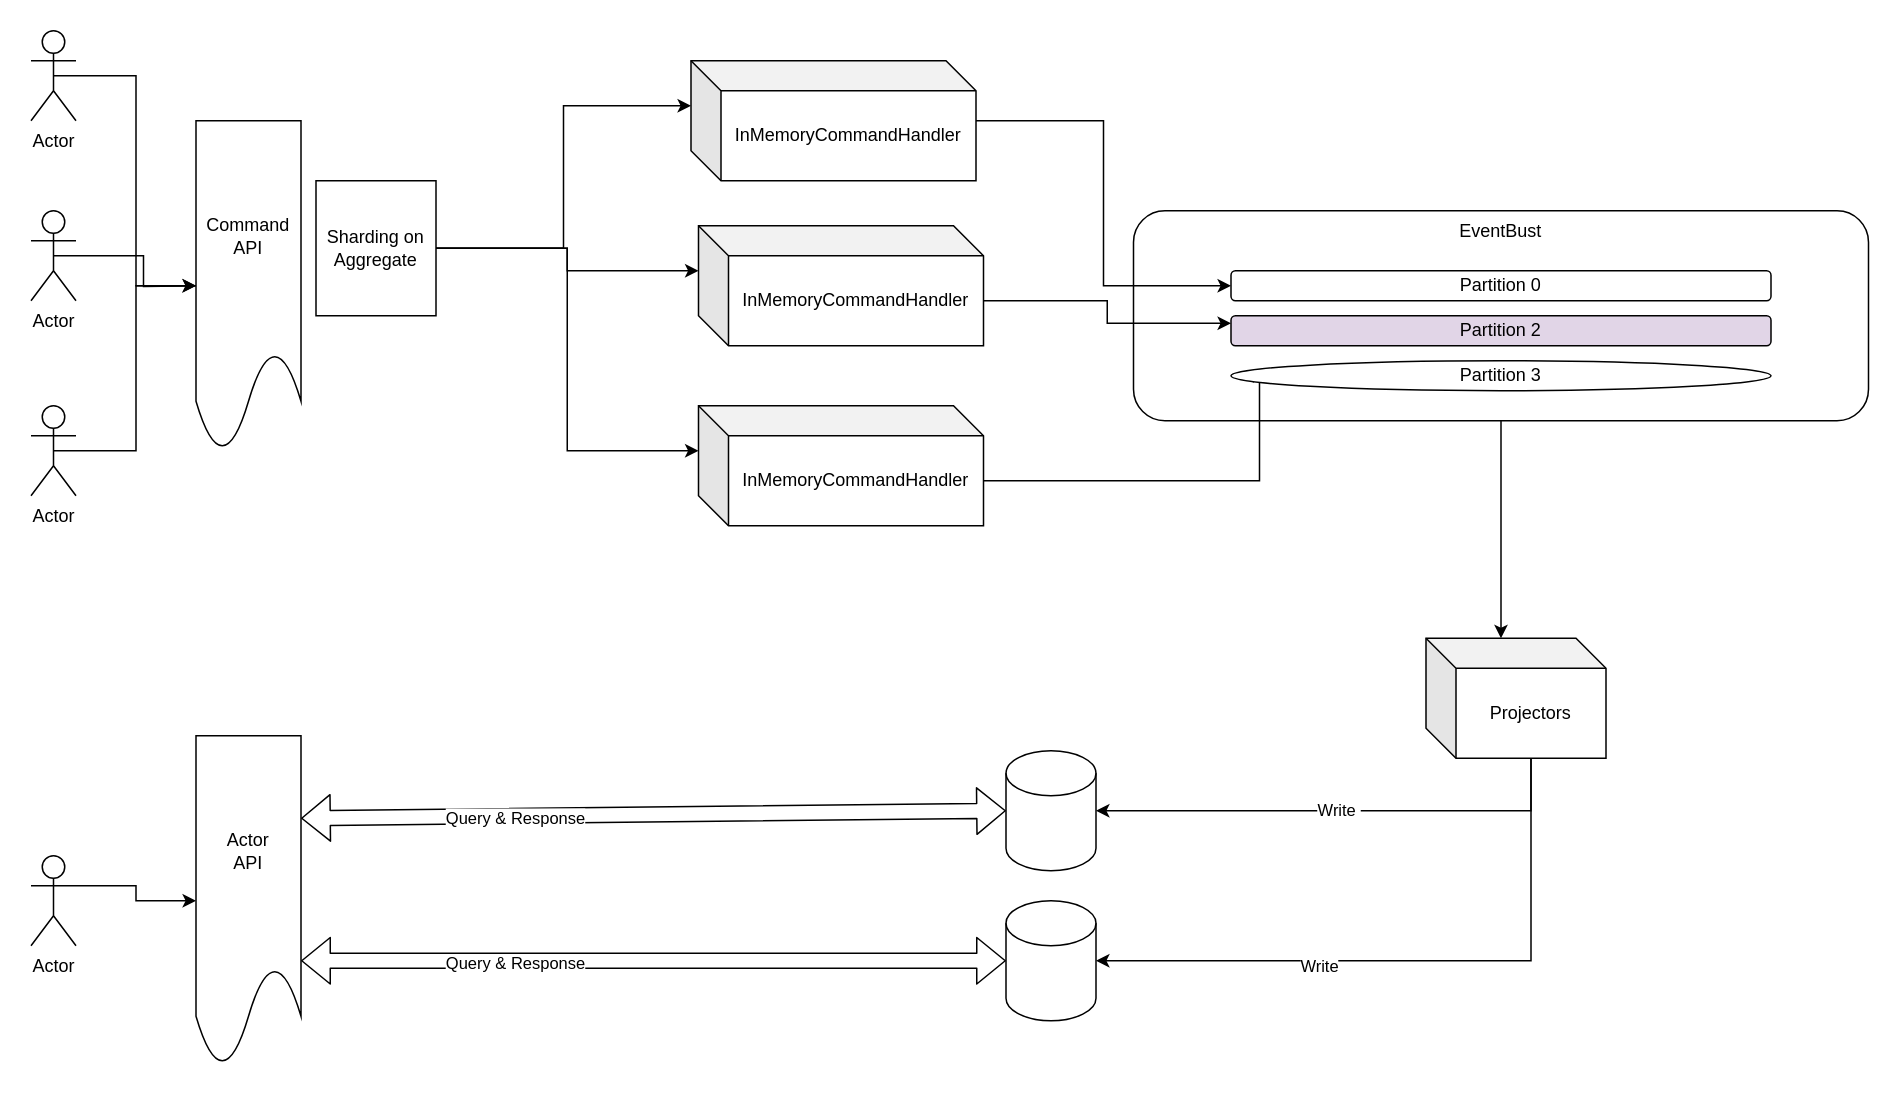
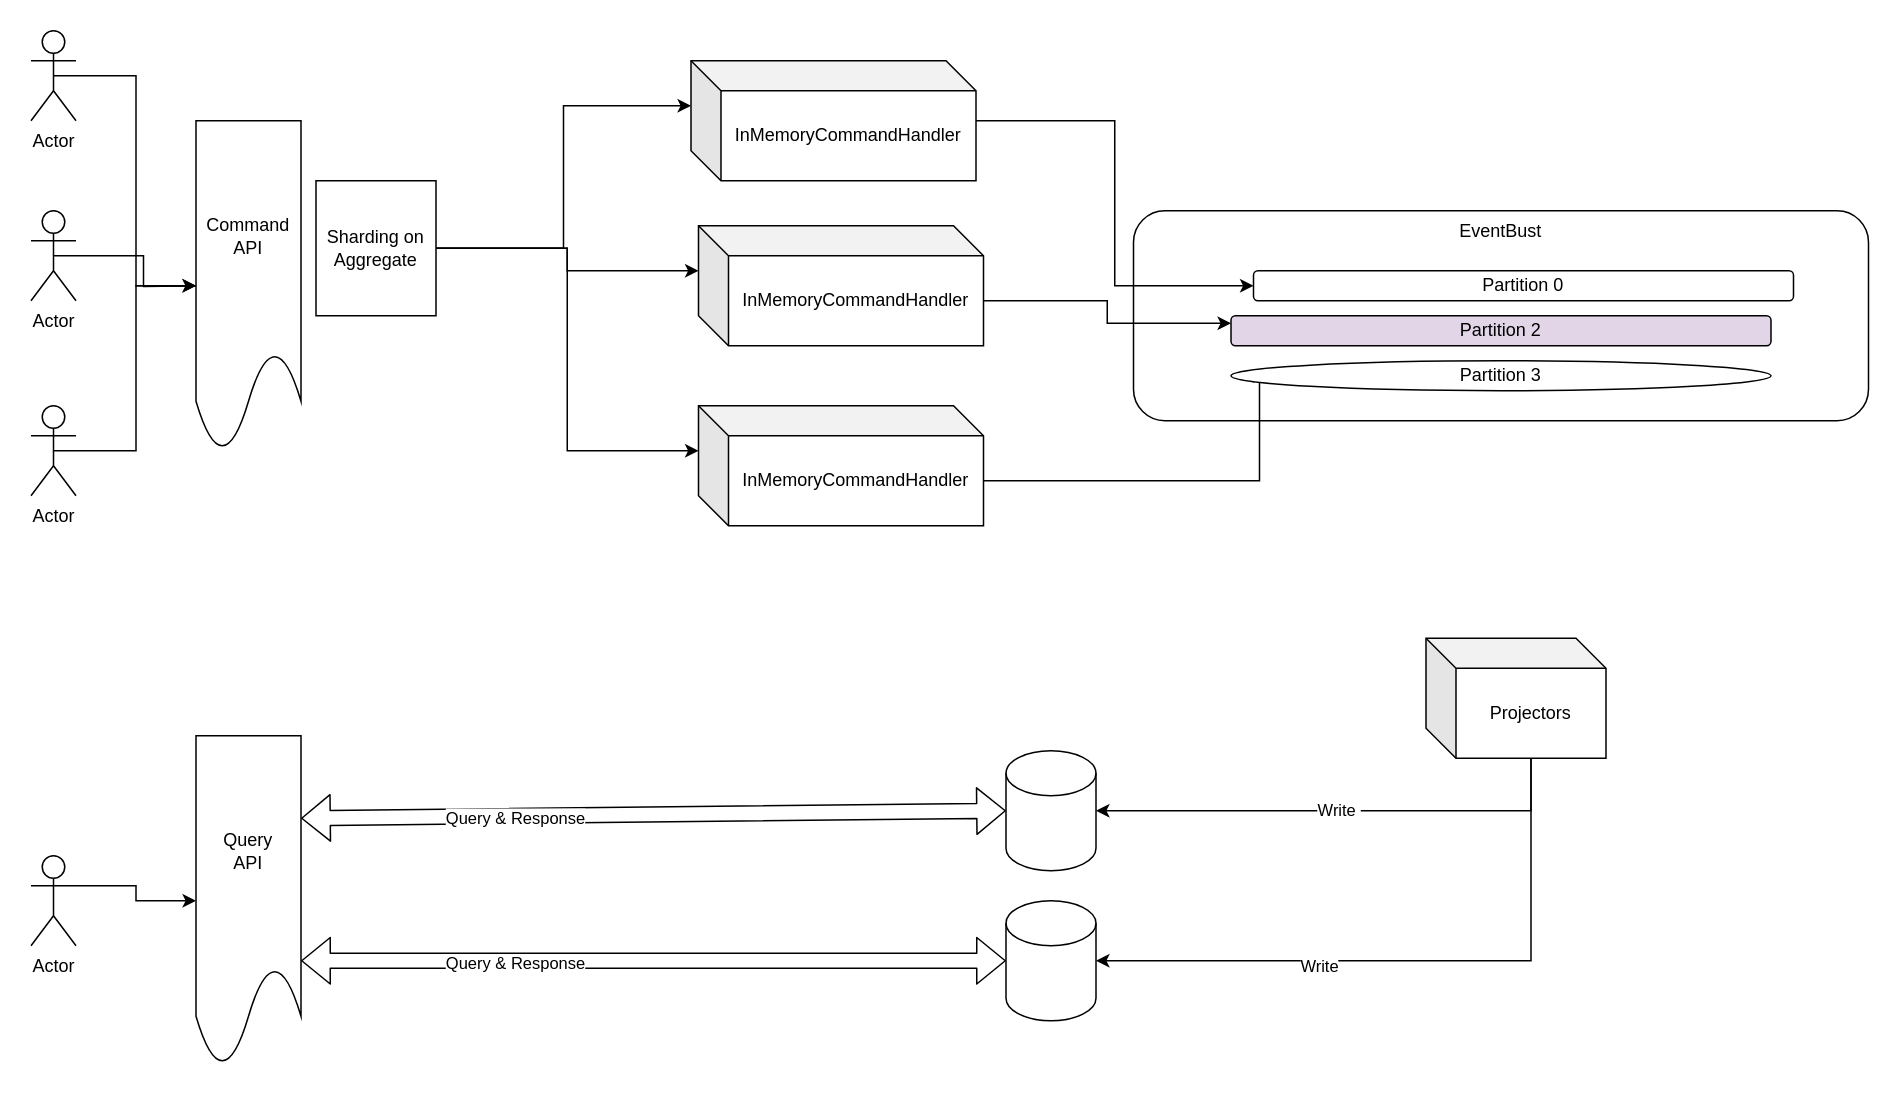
- <mxCell id="21" value="Partition 0" style="rounded=1;whiteSpace=wrap;html=1;" vertex="1" parent="1"><mxGeometry x="820" y="180" width="360" height="20" as="geometry" /></mxCell>
+ <mxCell id="21" value="Partition 0" style="rounded=1;whiteSpace=wrap;html=1;" vertex="1" parent="1"><mxGeometry x="835" y="180" width="360" height="20" as="geometry" /></mxCell>
- <mxCell id="2" style="edgeStyle=none;rounded=0;orthogonalLoop=1;jettySize=auto;html=1;exitX=0.5;exitY=1;exitDx=0;exitDy=0;entryX=0;entryY=0;entryDx=50;entryDy=0;entryPerimeter=0;" edge="1" parent="1" source="3" target="27"><mxGeometry relative="1" as="geometry" /></mxCell>
- <mxCell id="30" value="Actor&lt;br&gt;API" style="shape=document;whiteSpace=wrap;html=1;boundedLbl=1;" vertex="1" parent="1"><mxGeometry x="130" y="490" width="70" height="220" as="geometry" /></mxCell>
+ <mxCell id="30" value="Query&lt;br&gt;API" style="shape=document;whiteSpace=wrap;html=1;boundedLbl=1;" vertex="1" parent="1"><mxGeometry x="130" y="490" width="70" height="220" as="geometry" /></mxCell>
